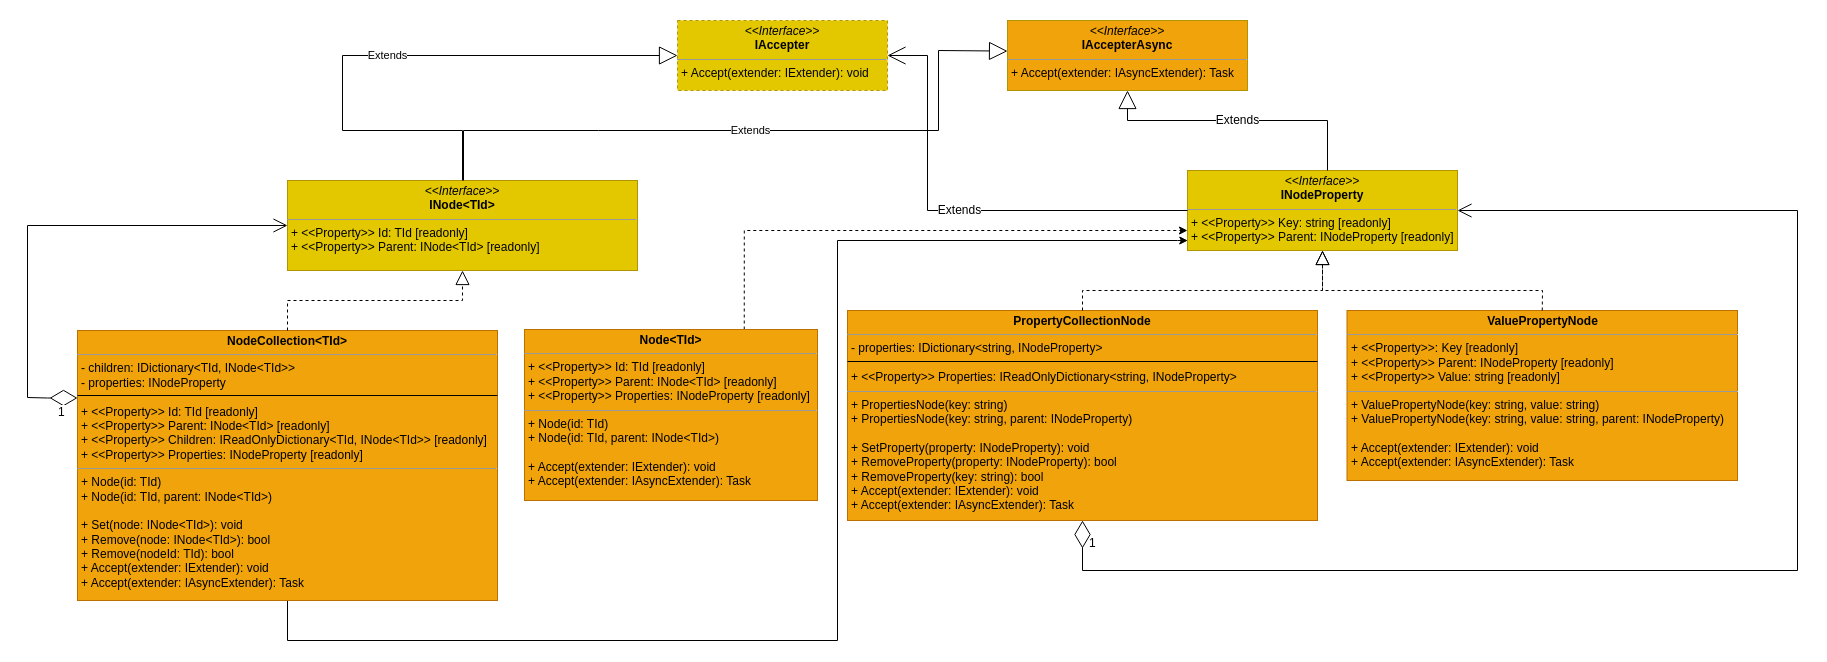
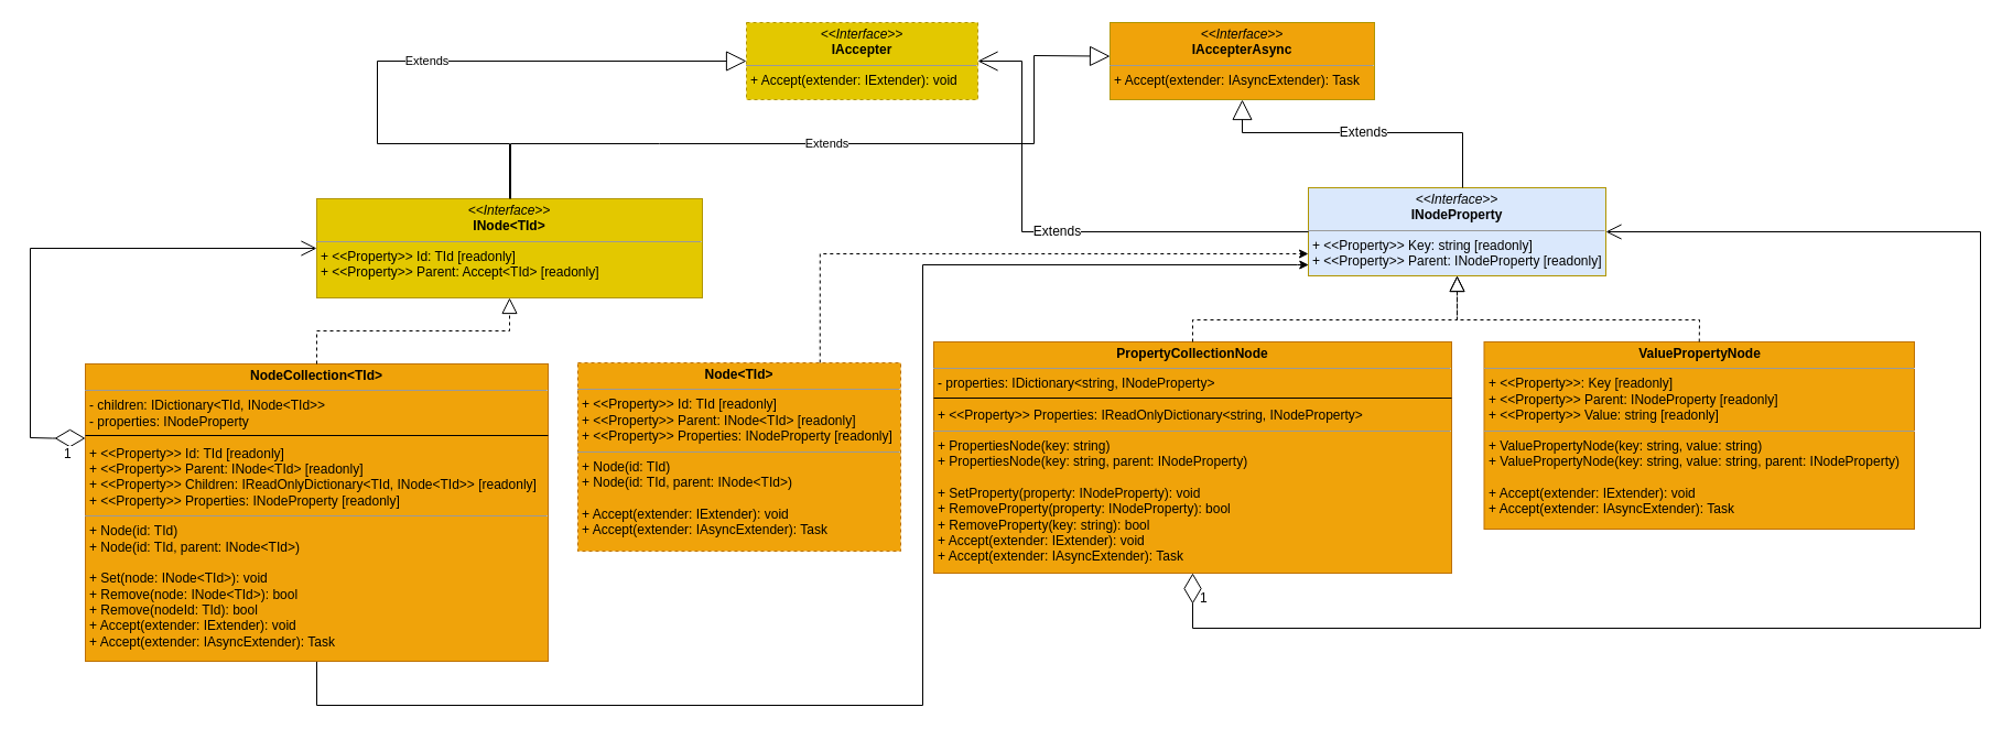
- <mxCell id="2" value="&lt;p style=&quot;margin:0px;margin-top:4px;text-align:center;&quot;&gt;&lt;i&gt;&amp;lt;&amp;lt;Interface&amp;gt;&amp;gt;&lt;/i&gt;&lt;br&gt;&lt;b&gt;INode&amp;lt;TId&amp;gt;&lt;/b&gt;&lt;/p&gt;&lt;hr size=&quot;1&quot;&gt;&lt;p style=&quot;margin:0px;margin-left:4px;&quot;&gt;+ &amp;lt;&amp;lt;Property&amp;gt;&amp;gt; Id: TId [readonly]&lt;br&gt;+ &amp;lt;&amp;lt;Property&amp;gt;&amp;gt; Parent: INode&amp;lt;TId&amp;gt; [readonly]&lt;/p&gt;" style="verticalAlign=top;align=left;overflow=fill;fontSize=12;fontFamily=Helvetica;html=1;fillColor=#e3c800;fontColor=#000000;strokeColor=#B09500;" vertex="1" parent="1"><mxGeometry x="280" y="180" width="350" height="90" as="geometry" /></mxCell>
+ <mxCell id="2" value="&lt;p style=&quot;margin:0px;margin-top:4px;text-align:center;&quot;&gt;&lt;i&gt;&amp;lt;&amp;lt;Interface&amp;gt;&amp;gt;&lt;/i&gt;&lt;br&gt;&lt;b&gt;INode&amp;lt;TId&amp;gt;&lt;/b&gt;&lt;/p&gt;&lt;hr size=&quot;1&quot;&gt;&lt;p style=&quot;margin:0px;margin-left:4px;&quot;&gt;+ &amp;lt;&amp;lt;Property&amp;gt;&amp;gt; Id: TId [readonly]&lt;br&gt;+ &amp;lt;&amp;lt;Property&amp;gt;&amp;gt; Parent: Accept&amp;lt;TId&amp;gt; [readonly]&lt;/p&gt;" style="verticalAlign=top;align=left;overflow=fill;fontSize=12;fontFamily=Helvetica;html=1;fillColor=#e3c800;fontColor=#000000;strokeColor=#B09500;" vertex="1" parent="1"><mxGeometry x="280" y="180" width="350" height="90" as="geometry" /></mxCell>
- <mxCell id="17" value="&lt;p style=&quot;margin:0px;margin-top:4px;text-align:center;&quot;&gt;&lt;i&gt;&amp;lt;&amp;lt;Interface&amp;gt;&amp;gt;&lt;/i&gt;&lt;br&gt;&lt;b&gt;INodeProperty&lt;/b&gt;&lt;/p&gt;&lt;hr size=&quot;1&quot;&gt;&lt;p style=&quot;margin:0px;margin-left:4px;&quot;&gt;+ &amp;lt;&amp;lt;Property&amp;gt;&amp;gt; Key: string [readonly]&lt;br&gt;+ &amp;lt;&amp;lt;Property&amp;gt;&amp;gt; Parent: INodeProperty [readonly]&lt;br&gt;&lt;/p&gt;" style="verticalAlign=top;align=left;overflow=fill;fontSize=12;fontFamily=Helvetica;html=1;strokeColor=#B09500;fontColor=#000000;fillColor=#e3c800;" vertex="1" parent="1"><mxGeometry x="1180" y="170" width="270" height="80" as="geometry" /></mxCell>
+ <mxCell id="17" value="&lt;p style=&quot;margin:0px;margin-top:4px;text-align:center;&quot;&gt;&lt;i&gt;&amp;lt;&amp;lt;Interface&amp;gt;&amp;gt;&lt;/i&gt;&lt;br&gt;&lt;b&gt;INodeProperty&lt;/b&gt;&lt;/p&gt;&lt;hr size=&quot;1&quot;&gt;&lt;p style=&quot;margin:0px;margin-left:4px;&quot;&gt;+ &amp;lt;&amp;lt;Property&amp;gt;&amp;gt; Key: string [readonly]&lt;br&gt;+ &amp;lt;&amp;lt;Property&amp;gt;&amp;gt; Parent: INodeProperty [readonly]&lt;br&gt;&lt;/p&gt;" style="verticalAlign=top;align=left;overflow=fill;fontSize=12;fontFamily=Helvetica;html=1;strokeColor=#B09500;fontColor=#000000;fillColor=#dae8fc;" vertex="1" parent="1"><mxGeometry x="1180" y="170" width="270" height="80" as="geometry" /></mxCell>
- <mxCell id="15" value="&lt;p style=&quot;margin:0px;margin-top:4px;text-align:center;&quot;&gt;&lt;b&gt;Node&amp;lt;TId&amp;gt;&lt;/b&gt;&lt;/p&gt;&lt;hr size=&quot;1&quot;&gt;&lt;p style=&quot;margin: 0px 0px 0px 4px;&quot;&gt;&lt;span style=&quot;background-color: initial;&quot;&gt;+ &amp;lt;&amp;lt;Property&amp;gt;&amp;gt; Id: TId [readonly]&lt;/span&gt;&lt;br&gt;&lt;/p&gt;&lt;p style=&quot;margin: 0px 0px 0px 4px;&quot;&gt;+ &amp;lt;&amp;lt;Property&amp;gt;&amp;gt; Parent: INode&amp;lt;TId&amp;gt; [readonly]&lt;br&gt;&lt;/p&gt;&lt;p style=&quot;margin: 0px 0px 0px 4px;&quot;&gt;+ &amp;lt;&amp;lt;Property&amp;gt;&amp;gt; Properties: INodeProperty [readonly]&lt;/p&gt;&lt;hr size=&quot;1&quot;&gt;&lt;p style=&quot;margin:0px;margin-left:4px;&quot;&gt;+ Node(id: TId)&lt;/p&gt;&lt;p style=&quot;margin:0px;margin-left:4px;&quot;&gt;+ Node(id: TId, parent: INode&amp;lt;TId&amp;gt;)&lt;/p&gt;&lt;p style=&quot;margin:0px;margin-left:4px;&quot;&gt;&lt;br&gt;&lt;/p&gt;&lt;p style=&quot;margin: 0px 0px 0px 4px;&quot;&gt;+ Accept(extender: IExtender): void&lt;/p&gt;&lt;p style=&quot;margin: 0px 0px 0px 4px;&quot;&gt;+ Accept(extender: IAsyncExtender): Task&lt;/p&gt;" style="verticalAlign=top;align=left;overflow=fill;fontSize=12;fontFamily=Helvetica;html=1;fillColor=#f0a30a;strokeColor=#BD7000;fontColor=#000000;" vertex="1" parent="1"><mxGeometry x="517" y="329" width="293" height="171" as="geometry" /></mxCell>
+ <mxCell id="15" value="&lt;p style=&quot;margin:0px;margin-top:4px;text-align:center;&quot;&gt;&lt;b&gt;Node&amp;lt;TId&amp;gt;&lt;/b&gt;&lt;/p&gt;&lt;hr size=&quot;1&quot;&gt;&lt;p style=&quot;margin: 0px 0px 0px 4px;&quot;&gt;&lt;span style=&quot;background-color: initial;&quot;&gt;+ &amp;lt;&amp;lt;Property&amp;gt;&amp;gt; Id: TId [readonly]&lt;/span&gt;&lt;br&gt;&lt;/p&gt;&lt;p style=&quot;margin: 0px 0px 0px 4px;&quot;&gt;+ &amp;lt;&amp;lt;Property&amp;gt;&amp;gt; Parent: INode&amp;lt;TId&amp;gt; [readonly]&lt;br&gt;&lt;/p&gt;&lt;p style=&quot;margin: 0px 0px 0px 4px;&quot;&gt;+ &amp;lt;&amp;lt;Property&amp;gt;&amp;gt; Properties: INodeProperty [readonly]&lt;/p&gt;&lt;hr size=&quot;1&quot;&gt;&lt;p style=&quot;margin:0px;margin-left:4px;&quot;&gt;+ Node(id: TId)&lt;/p&gt;&lt;p style=&quot;margin:0px;margin-left:4px;&quot;&gt;+ Node(id: TId, parent: INode&amp;lt;TId&amp;gt;)&lt;/p&gt;&lt;p style=&quot;margin:0px;margin-left:4px;&quot;&gt;&lt;br&gt;&lt;/p&gt;&lt;p style=&quot;margin: 0px 0px 0px 4px;&quot;&gt;+ Accept(extender: IExtender): void&lt;/p&gt;&lt;p style=&quot;margin: 0px 0px 0px 4px;&quot;&gt;+ Accept(extender: IAsyncExtender): Task&lt;/p&gt;" style="verticalAlign=top;align=left;overflow=fill;fontSize=12;fontFamily=Helvetica;html=1;fillColor=#f0a30a;strokeColor=#BD7000;fontColor=#000000;dashed=1;" vertex="1" parent="1"><mxGeometry x="517" y="329" width="293" height="171" as="geometry" /></mxCell>
